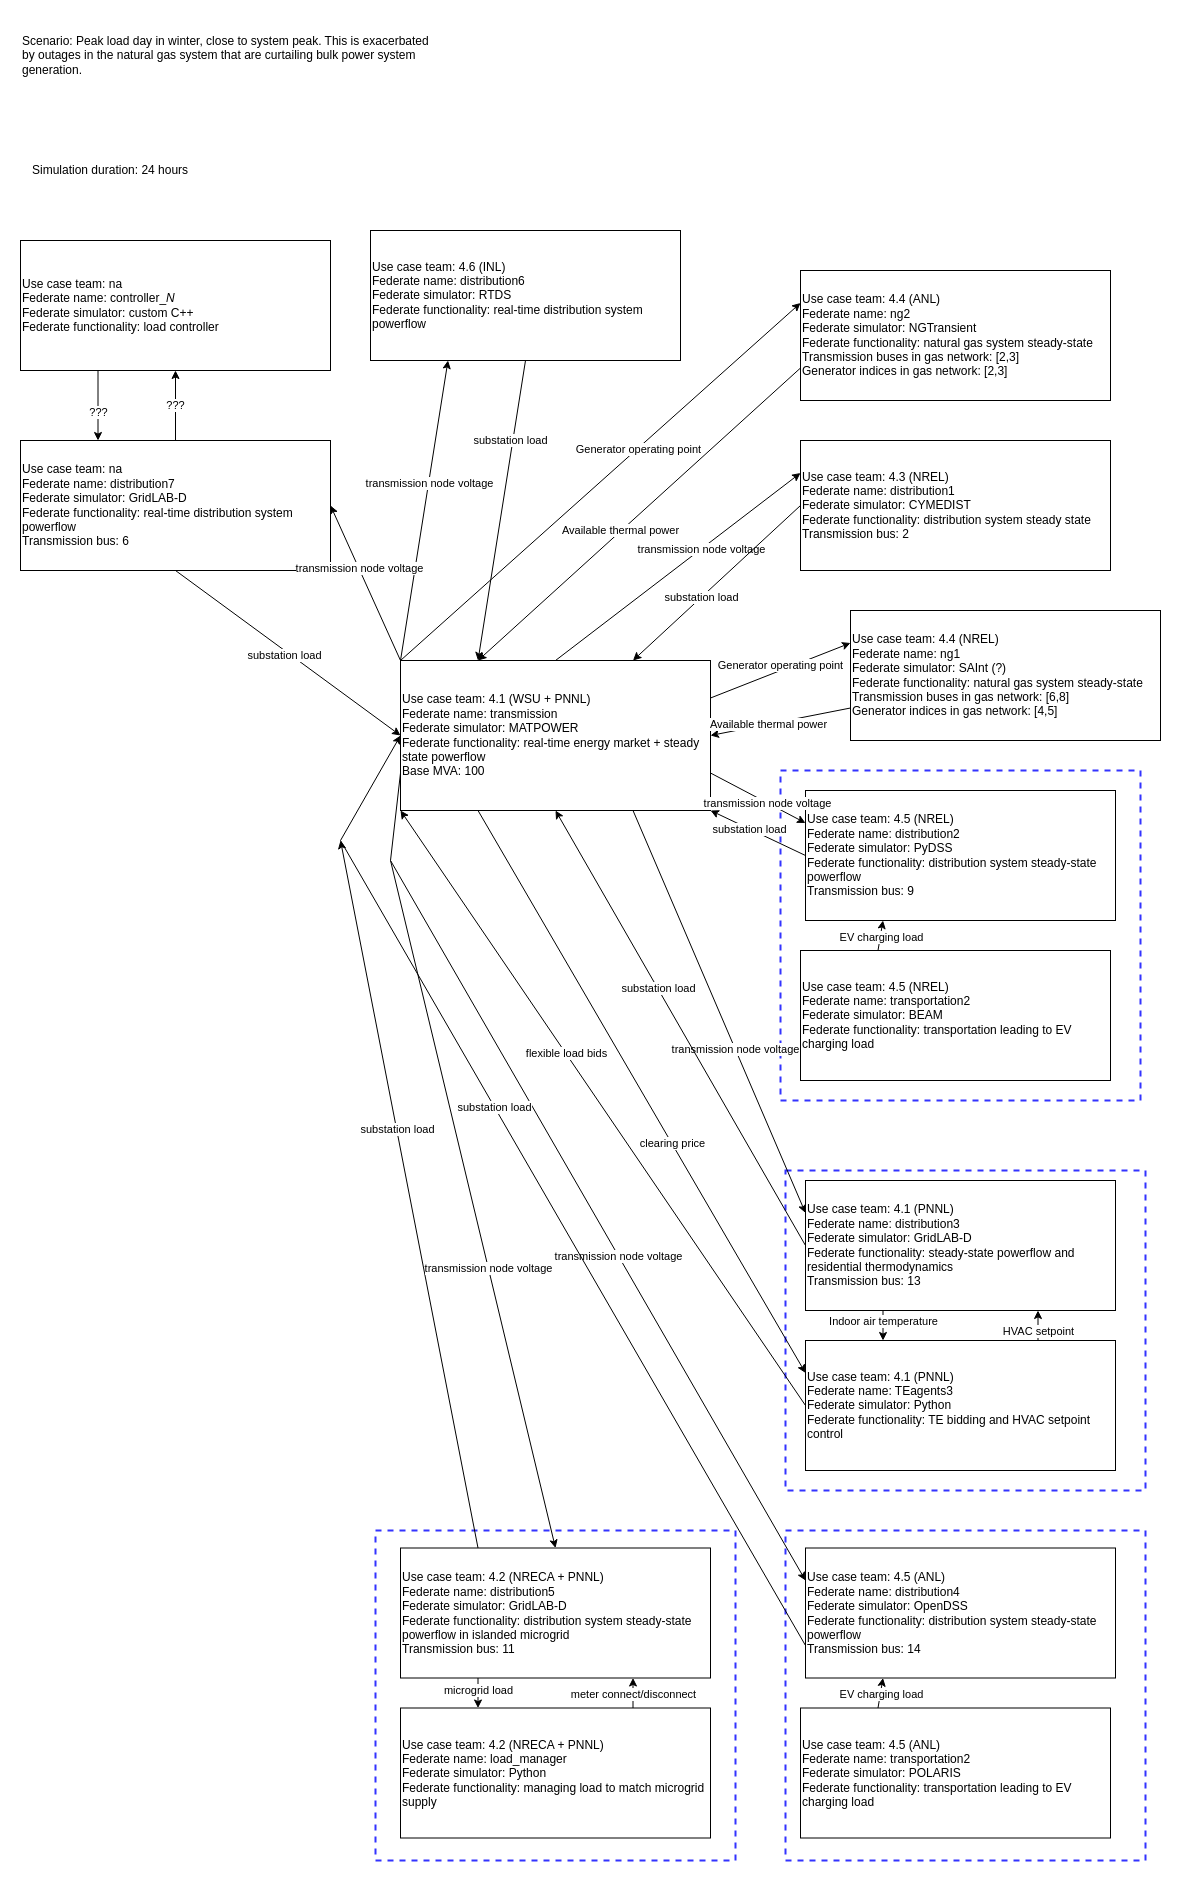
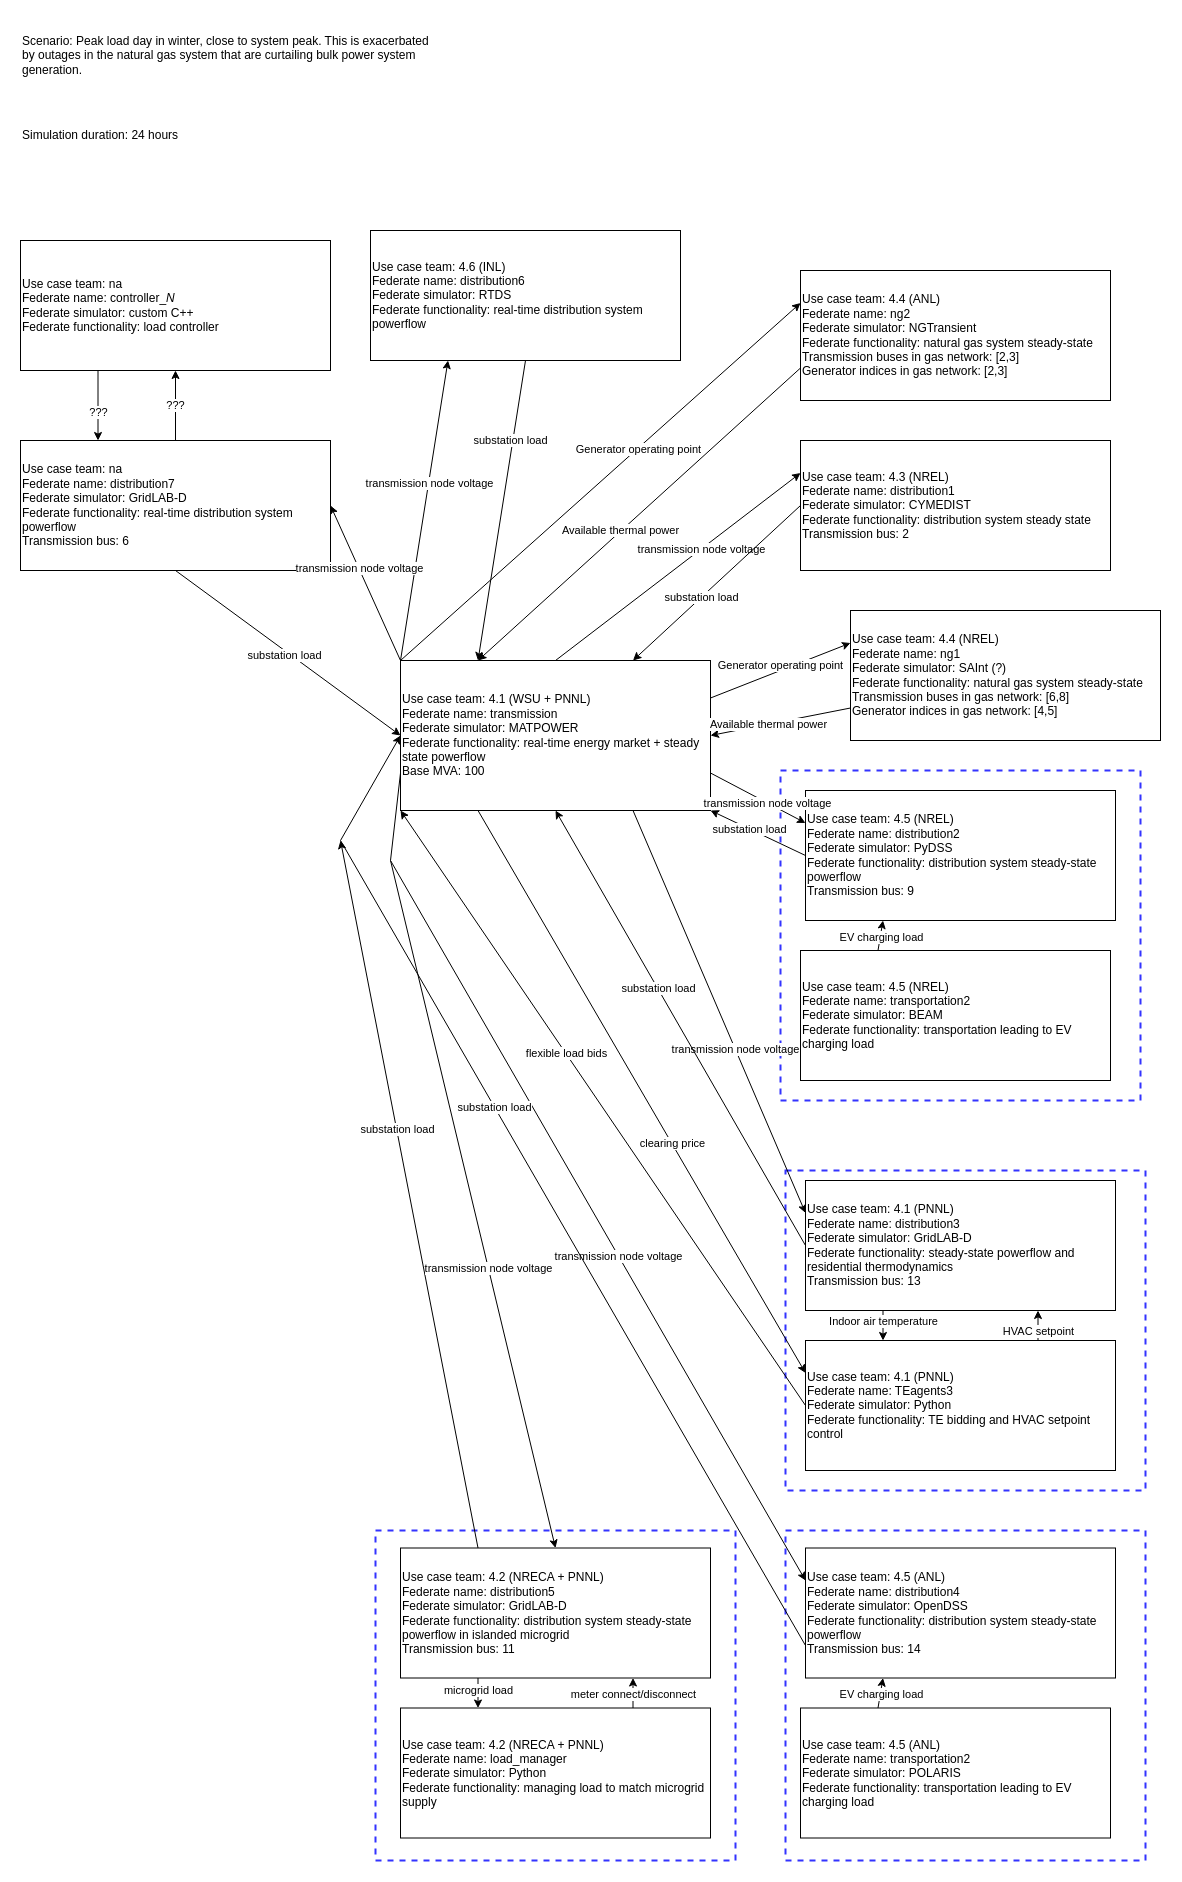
- <mxCell id="53" value="&lt;span style=&quot;&quot;&gt;Simulation duration: 24 hours&lt;br&gt;&lt;/span&gt;" style="text;html=1;strokeColor=none;fillColor=none;align=left;verticalAlign=middle;whiteSpace=wrap;rounded=0;dashed=1;" parent="1" vertex="1"><mxGeometry x="30" y="135" width="410" height="70" as="geometry" /></mxCell>
+ <mxCell id="53" value="&lt;span style=&quot;&quot;&gt;Simulation duration: 24 hours&lt;br&gt;&lt;/span&gt;" style="text;html=1;strokeColor=none;fillColor=none;align=left;verticalAlign=middle;whiteSpace=wrap;rounded=0;dashed=1;" parent="1" vertex="1"><mxGeometry x="20" y="100" width="410" height="70" as="geometry" /></mxCell>
